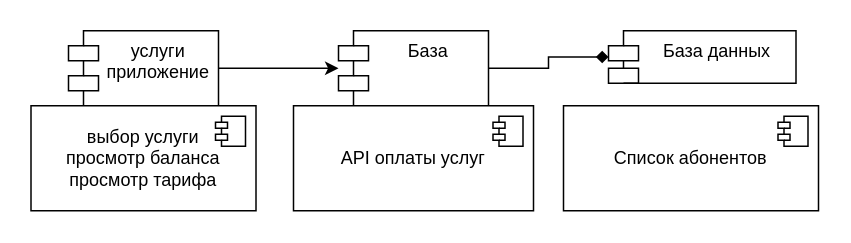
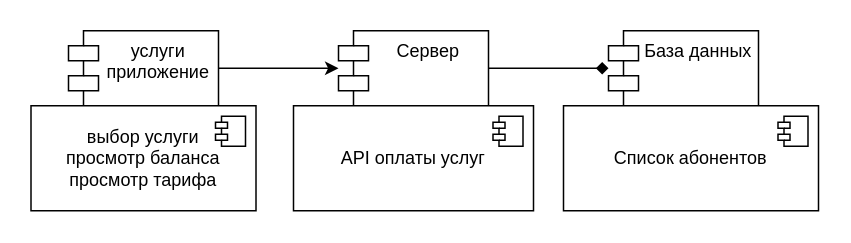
- <mxCell id="7" value="База" style="shape=module;align=left;spacingLeft=20;align=center;verticalAlign=top;whiteSpace=wrap;html=1;" vertex="1" parent="1"><mxGeometry x="225" y="20" width="100" height="50" as="geometry" /></mxCell>
+ <mxCell id="7" value="Сервер" style="shape=module;align=left;spacingLeft=20;align=center;verticalAlign=top;whiteSpace=wrap;html=1;" vertex="1" parent="1"><mxGeometry x="225" y="20" width="100" height="50" as="geometry" /></mxCell>
- <mxCell id="10" value="База данных" style="shape=module;align=left;spacingLeft=20;align=center;verticalAlign=top;whiteSpace=wrap;html=1;" vertex="1" parent="1"><mxGeometry x="405" y="20" width="125" height="35" as="geometry" /></mxCell>
+ <mxCell id="10" value="База данных" style="shape=module;align=left;spacingLeft=20;align=center;verticalAlign=top;whiteSpace=wrap;html=1;" vertex="1" parent="1"><mxGeometry x="405" y="20" width="100" height="50" as="geometry" /></mxCell>
